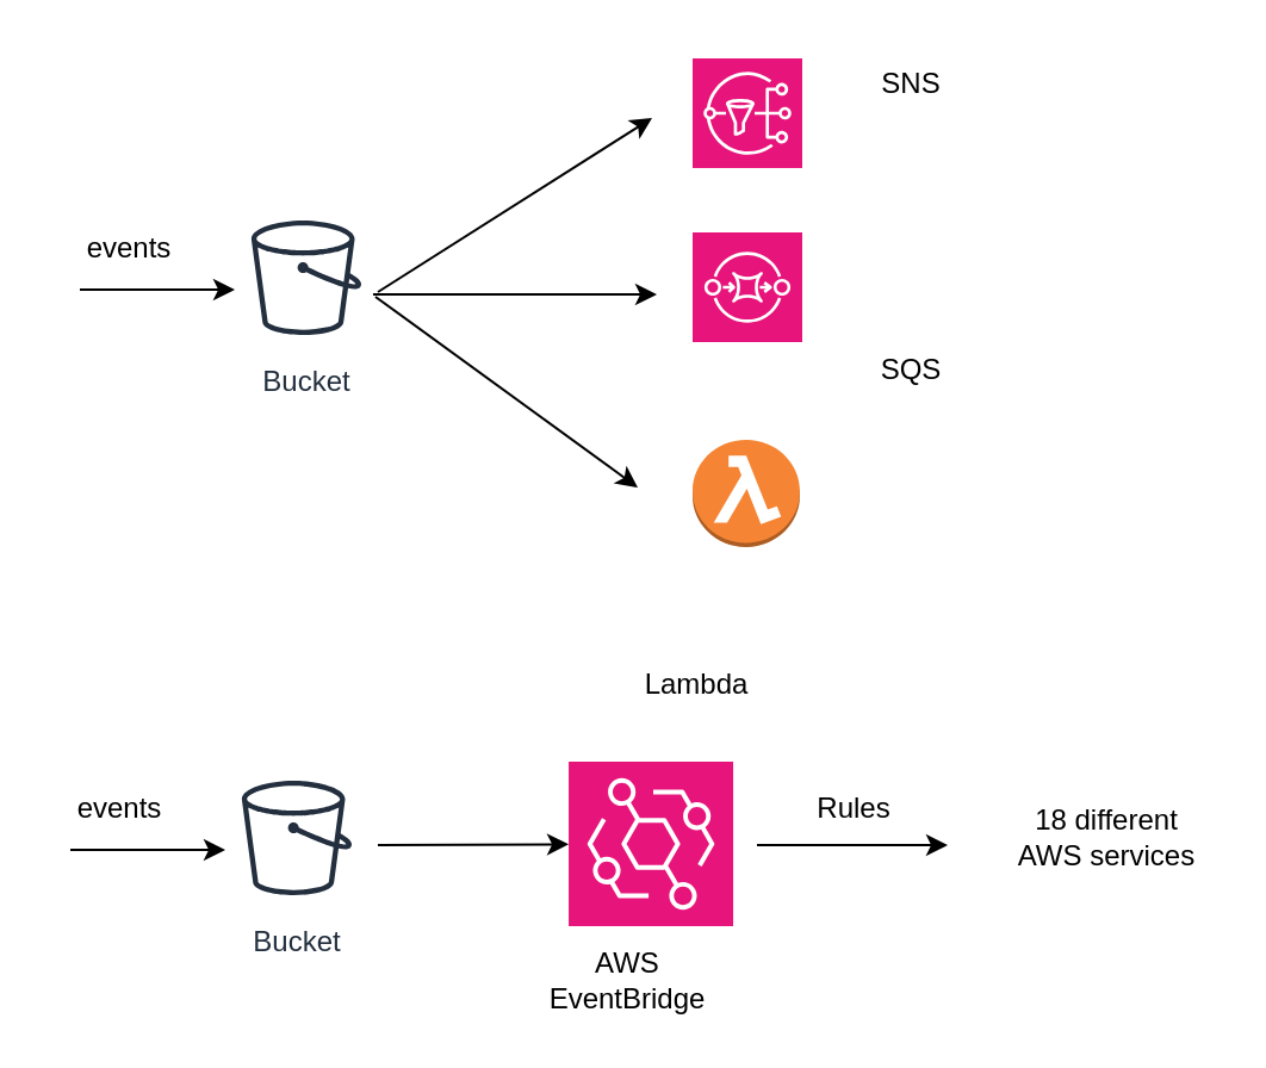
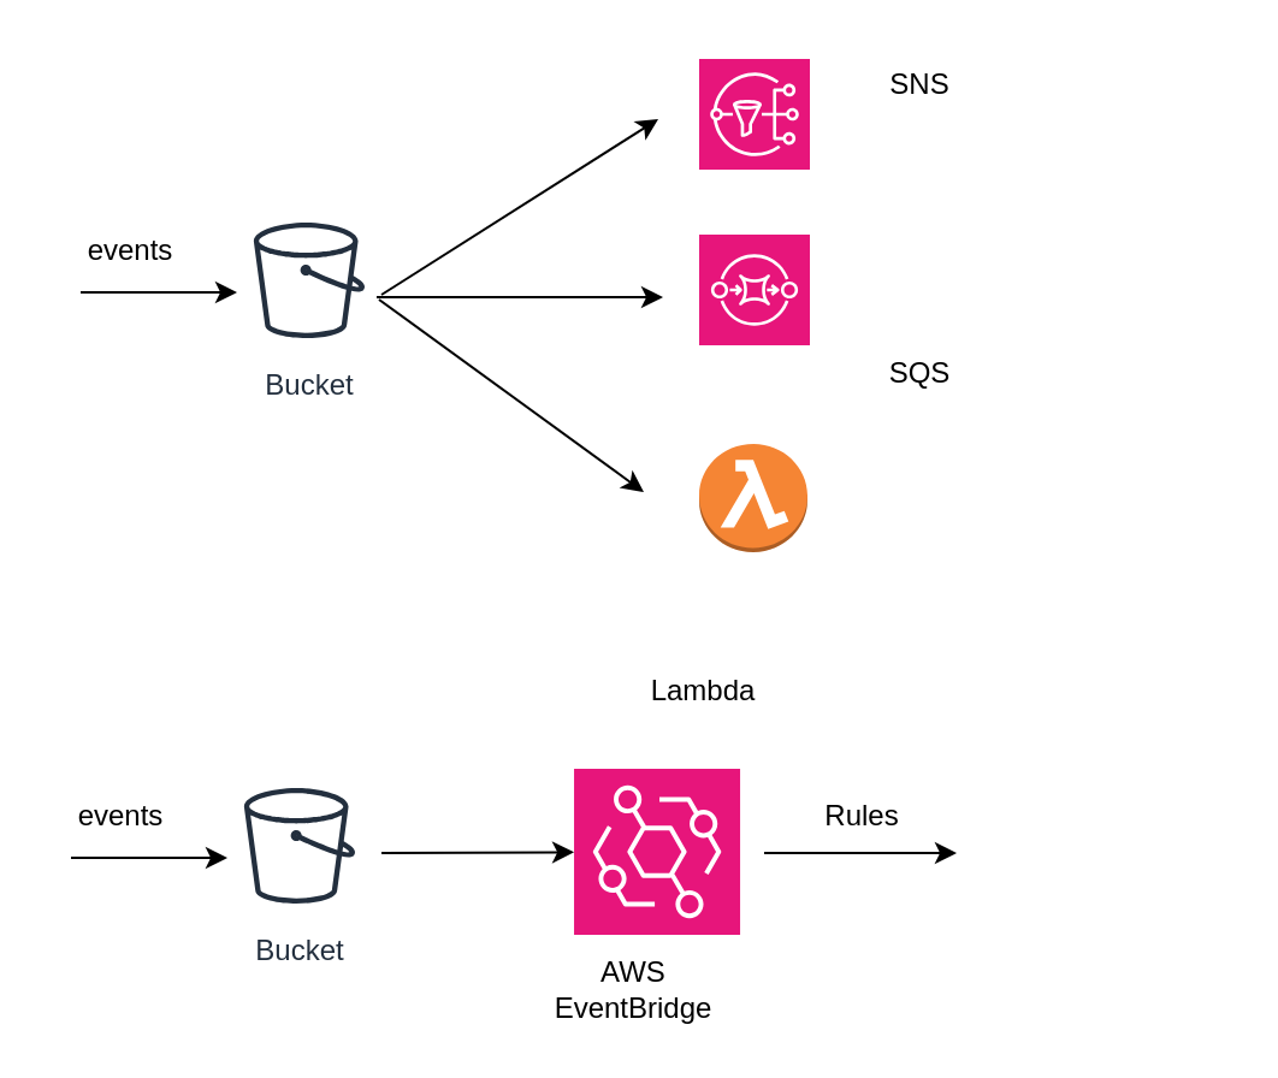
- <mxCell id="22" value="18 different AWS services" style="text;html=1;align=center;verticalAlign=middle;whiteSpace=wrap;rounded=0;" vertex="1" parent="1"><mxGeometry x="419" y="336" width="90" height="30" as="geometry" /></mxCell>
